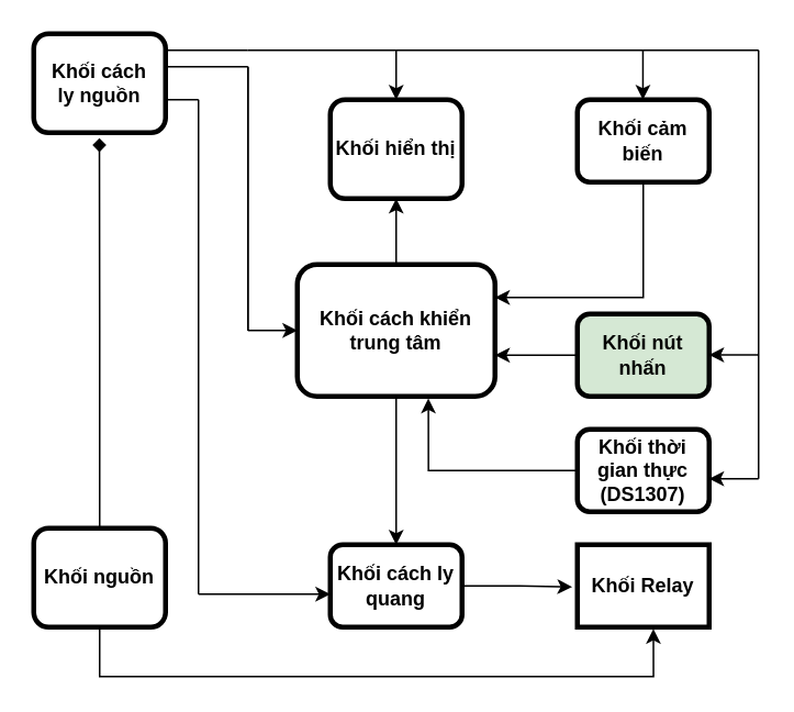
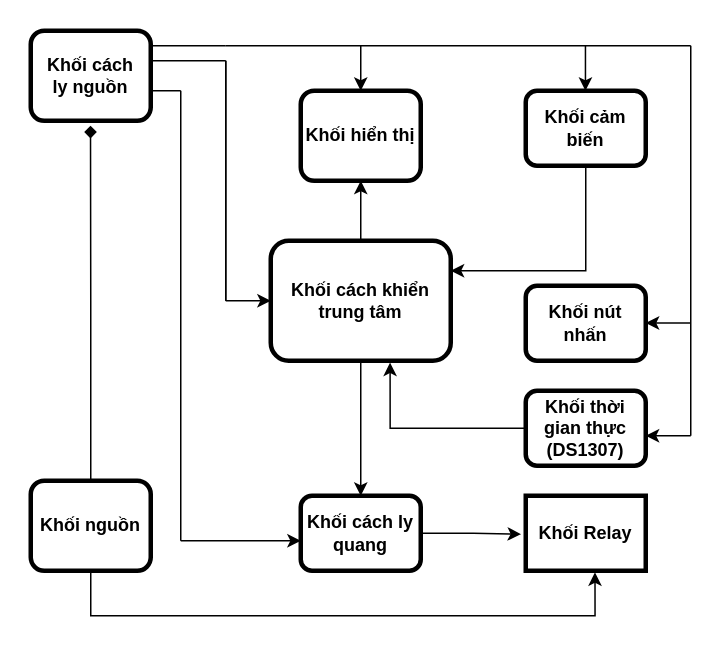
- <mxCell id="4" style="edgeStyle=orthogonalEdgeStyle;rounded=0;orthogonalLoop=1;jettySize=auto;html=1;" edge="1" parent="1" source="5" target="8"><mxGeometry relative="1" as="geometry"><mxPoint x="310" y="205" as="targetPoint" /><Array as="points"><mxPoint x="300" y="215" /><mxPoint x="300" y="215" /></Array></mxGeometry></mxCell>
- <mxCell id="5" value="Khối nút nhấn" style="rounded=1;whiteSpace=wrap;html=1;strokeWidth=3;fontStyle=1;fillColor=#d5e8d4;" parent="1" vertex="1"><mxGeometry x="350" y="190" width="80" height="50" as="geometry" /></mxCell>
+ <mxCell id="5" value="Khối nút nhấn" style="rounded=1;whiteSpace=wrap;html=1;strokeWidth=3;fontStyle=1" parent="1" vertex="1"><mxGeometry x="350" y="190" width="80" height="50" as="geometry" /></mxCell>
